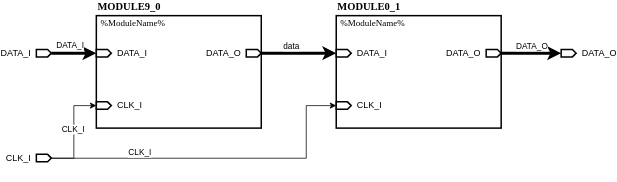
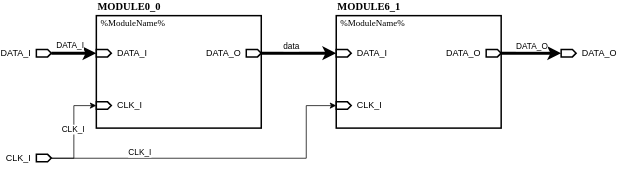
- <mxCell id="2" value="MODULE9_0" style="rounded=0;whiteSpace=wrap;html=1;labelPosition=center;verticalLabelPosition=top;align=left;verticalAlign=bottom;fontFamily=Consolas;fontStyle=1;strokeWidth=2;points=[];container=1;fontSize=14;collapsible=0;" parent="1" vertex="1"><mxGeometry x="100" y="20" width="220" height="150" as="geometry" /></mxCell>
+ <mxCell id="2" value="MODULE0_0" style="rounded=0;whiteSpace=wrap;html=1;labelPosition=center;verticalLabelPosition=top;align=left;verticalAlign=bottom;fontFamily=Consolas;fontStyle=1;strokeWidth=2;points=[];container=1;fontSize=14;collapsible=0;" parent="1" vertex="1"><mxGeometry x="100" y="20" width="220" height="150" as="geometry" /></mxCell>
- <mxCell id="6" value="MODULE0_1" style="rounded=0;whiteSpace=wrap;html=1;labelPosition=center;verticalLabelPosition=top;align=left;verticalAlign=bottom;fontFamily=Consolas;fontStyle=1;strokeWidth=2;points=[];container=1;fontSize=14;collapsible=0;" parent="1" vertex="1"><mxGeometry x="420" y="20" width="220" height="150" as="geometry" /></mxCell>
+ <mxCell id="6" value="MODULE6_1" style="rounded=0;whiteSpace=wrap;html=1;labelPosition=center;verticalLabelPosition=top;align=left;verticalAlign=bottom;fontFamily=Consolas;fontStyle=1;strokeWidth=2;points=[];container=1;fontSize=14;collapsible=0;" parent="1" vertex="1"><mxGeometry x="420" y="20" width="220" height="150" as="geometry" /></mxCell>
